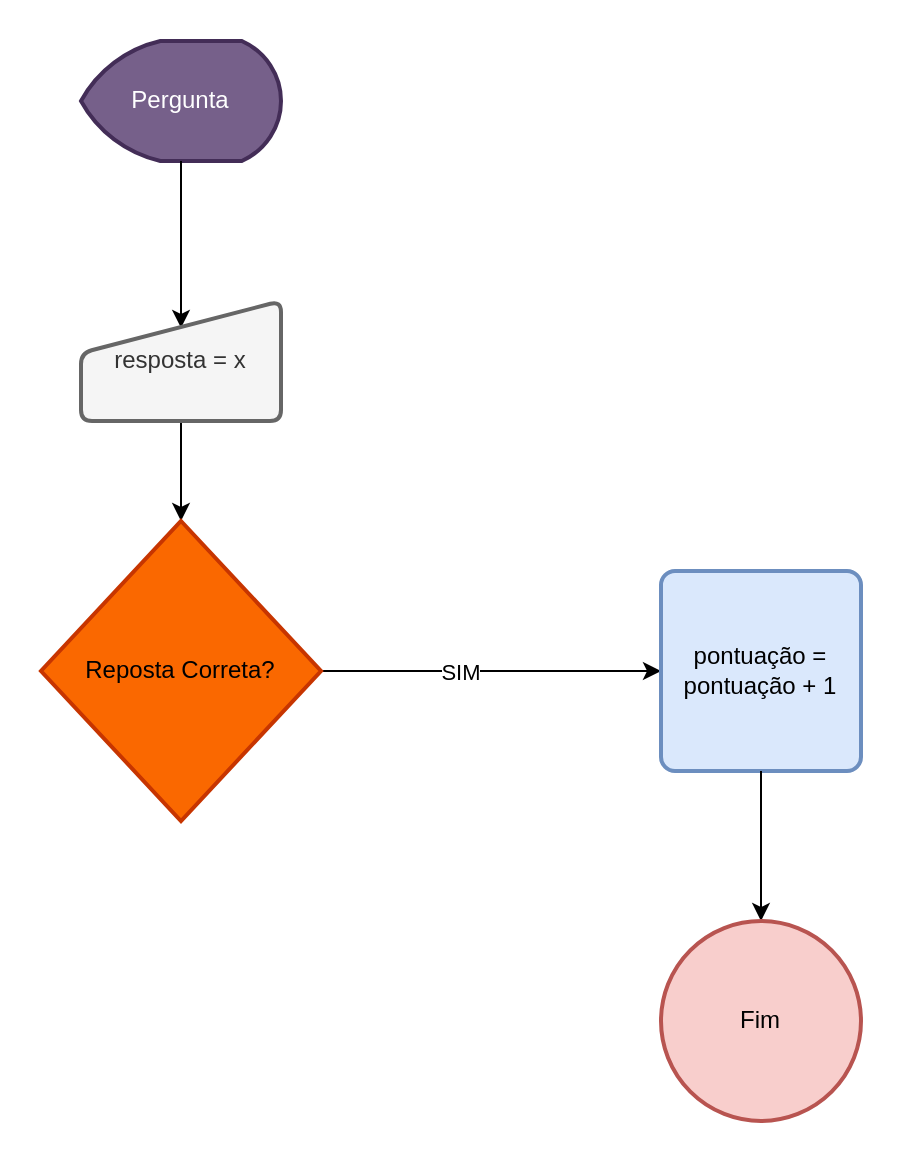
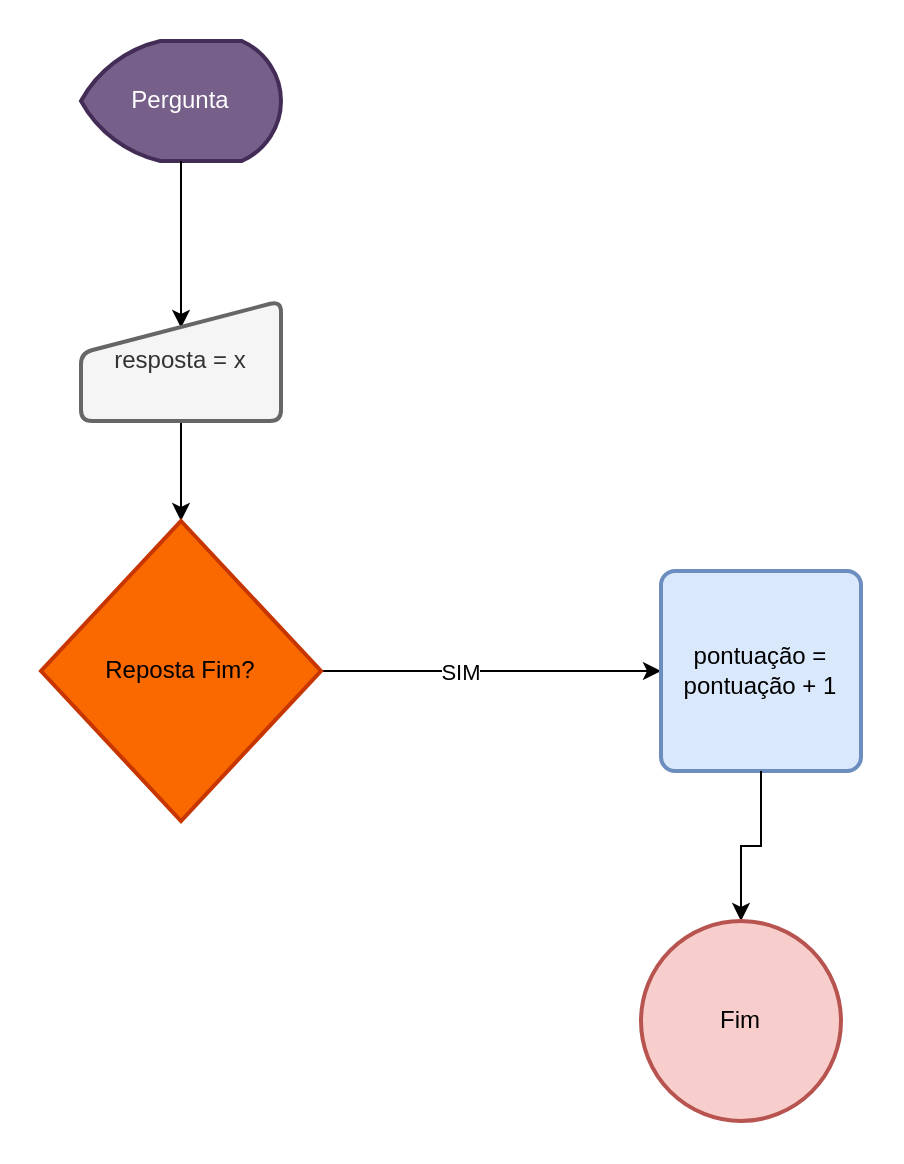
- <mxCell id="8" value="Reposta Correta?" style="strokeWidth=2;html=1;shape=mxgraph.flowchart.decision;whiteSpace=wrap;fillColor=#fa6800;fontColor=#000000;strokeColor=#C73500;" vertex="1" parent="1"><mxGeometry x="20" y="260" width="140" height="150" as="geometry" /></mxCell>
+ <mxCell id="8" value="Reposta Fim?" style="strokeWidth=2;html=1;shape=mxgraph.flowchart.decision;whiteSpace=wrap;fillColor=#fa6800;fontColor=#000000;strokeColor=#C73500;" vertex="1" parent="1"><mxGeometry x="20" y="260" width="140" height="150" as="geometry" /></mxCell>
- <mxCell id="11" value="Fim" style="strokeWidth=2;html=1;shape=mxgraph.flowchart.start_2;whiteSpace=wrap;fillColor=#f8cecc;strokeColor=#b85450;" vertex="1" parent="1"><mxGeometry x="330" y="460" width="100" height="100" as="geometry" /></mxCell>
+ <mxCell id="11" value="Fim" style="strokeWidth=2;html=1;shape=mxgraph.flowchart.start_2;whiteSpace=wrap;fillColor=#f8cecc;strokeColor=#b85450;" vertex="1" parent="1"><mxGeometry x="320" y="460" width="100" height="100" as="geometry" /></mxCell>
